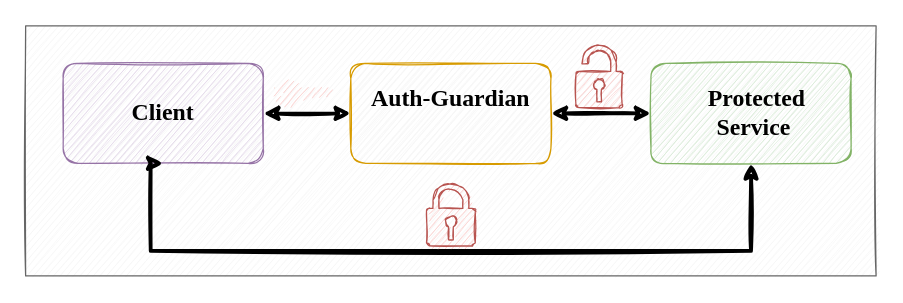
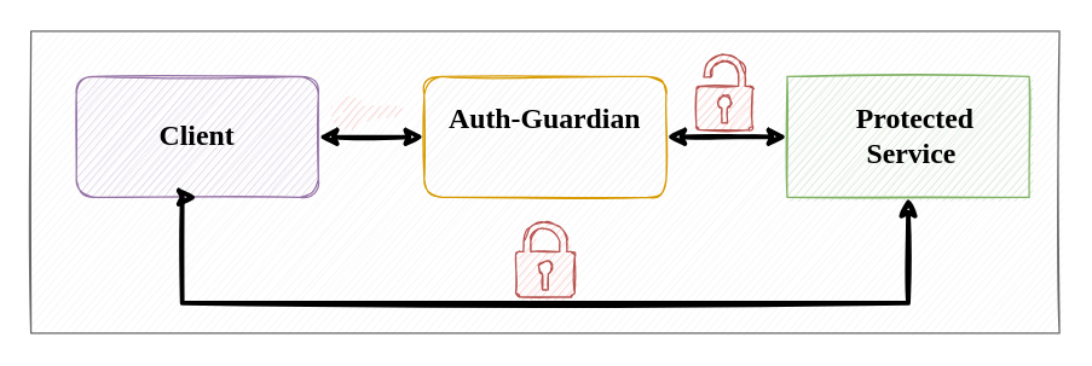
- <mxCell id="7" value="&lt;span style=&quot;font-size: 19px&quot;&gt;&lt;b&gt;&lt;font face=&quot;Comic Sans MS&quot;&gt;&amp;nbsp; &amp;nbsp; &amp;nbsp;Protected&amp;nbsp; &amp;nbsp; &amp;nbsp;Service&lt;/font&gt;&lt;/b&gt;&lt;/span&gt;" style="rounded=1;whiteSpace=wrap;html=1;sketch=1;fillColor=#d5e8d4;strokeColor=#82b366;" vertex="1" parent="1"><mxGeometry x="520" y="50" width="160" height="80" as="geometry" /></mxCell>
+ <mxCell id="7" value="&lt;span style=&quot;font-size: 19px&quot;&gt;&lt;b&gt;&lt;font face=&quot;Comic Sans MS&quot;&gt;&amp;nbsp; &amp;nbsp; &amp;nbsp;Protected&amp;nbsp; &amp;nbsp; &amp;nbsp;Service&lt;/font&gt;&lt;/b&gt;&lt;/span&gt;" style="whiteSpace=wrap;html=1;sketch=1;fillColor=#d5e8d4;strokeColor=#82b366;rounded=0;" vertex="1" parent="1"><mxGeometry x="520" y="50" width="160" height="80" as="geometry" /></mxCell>
